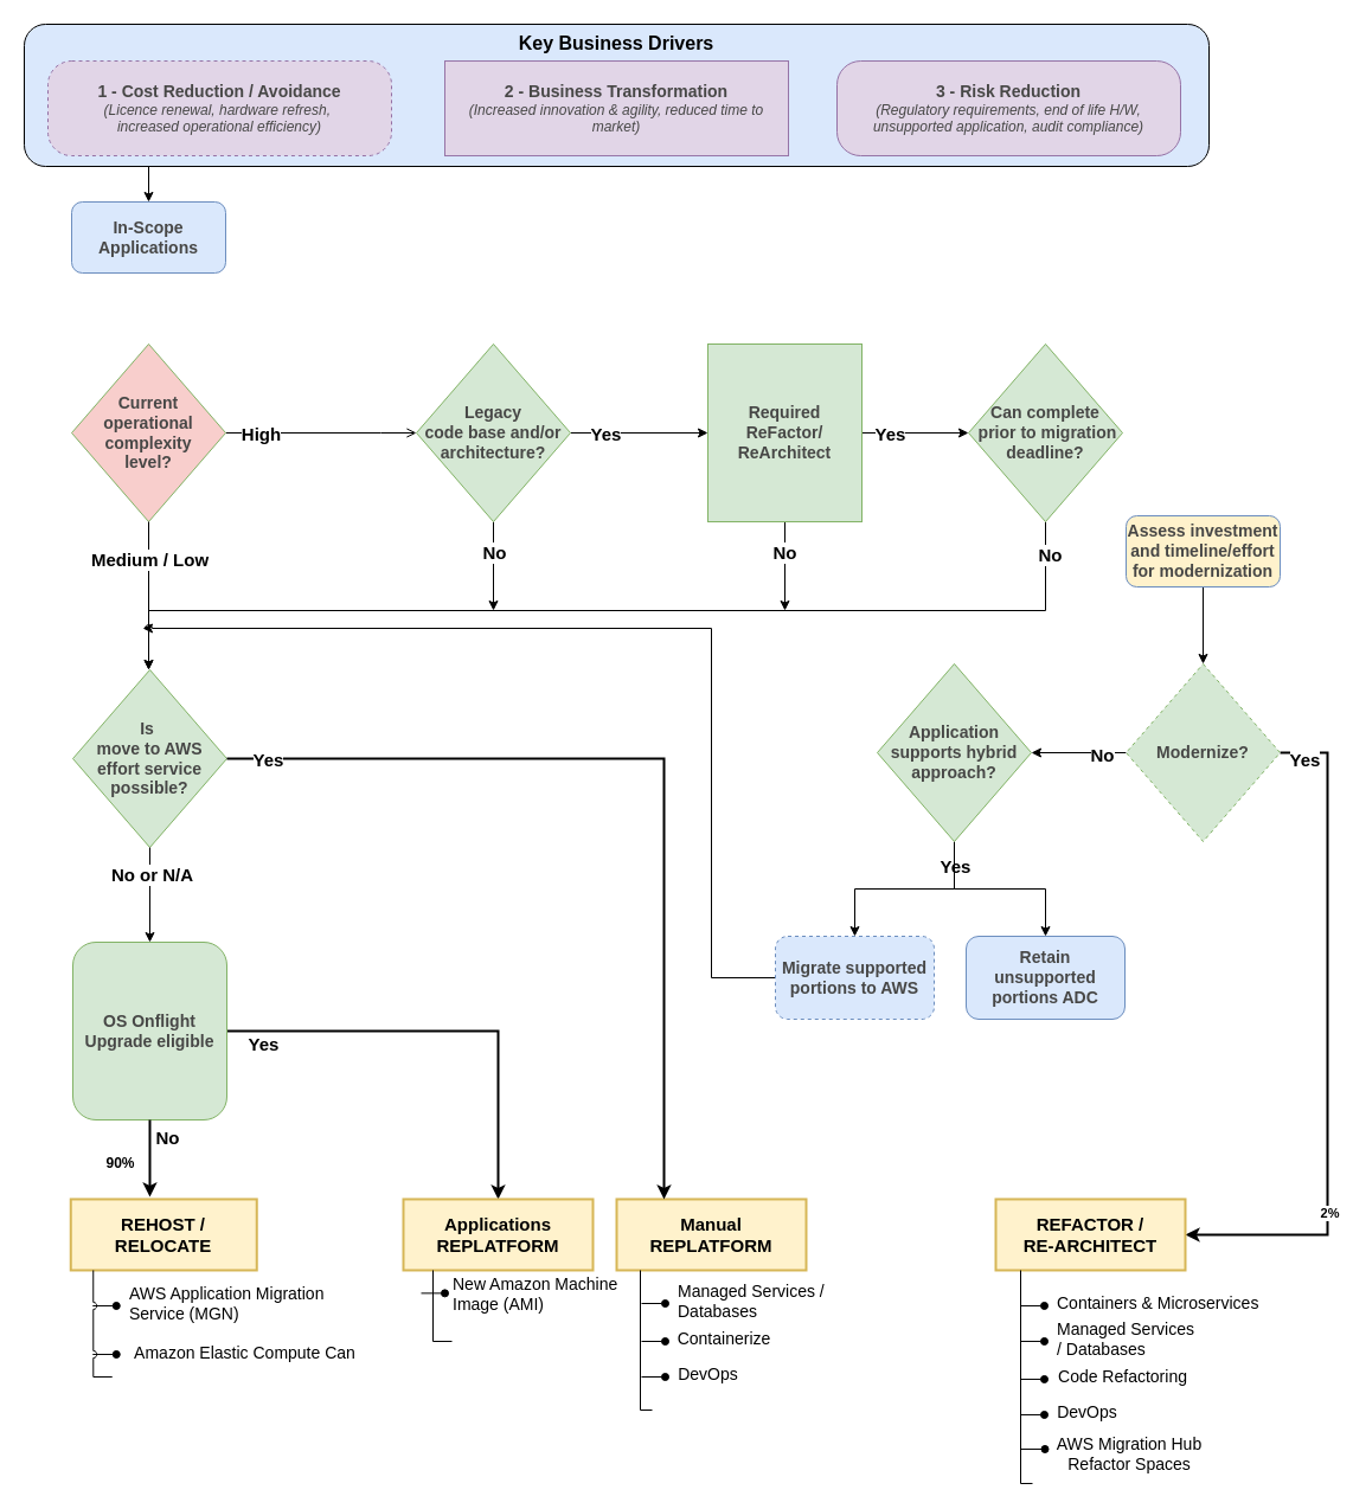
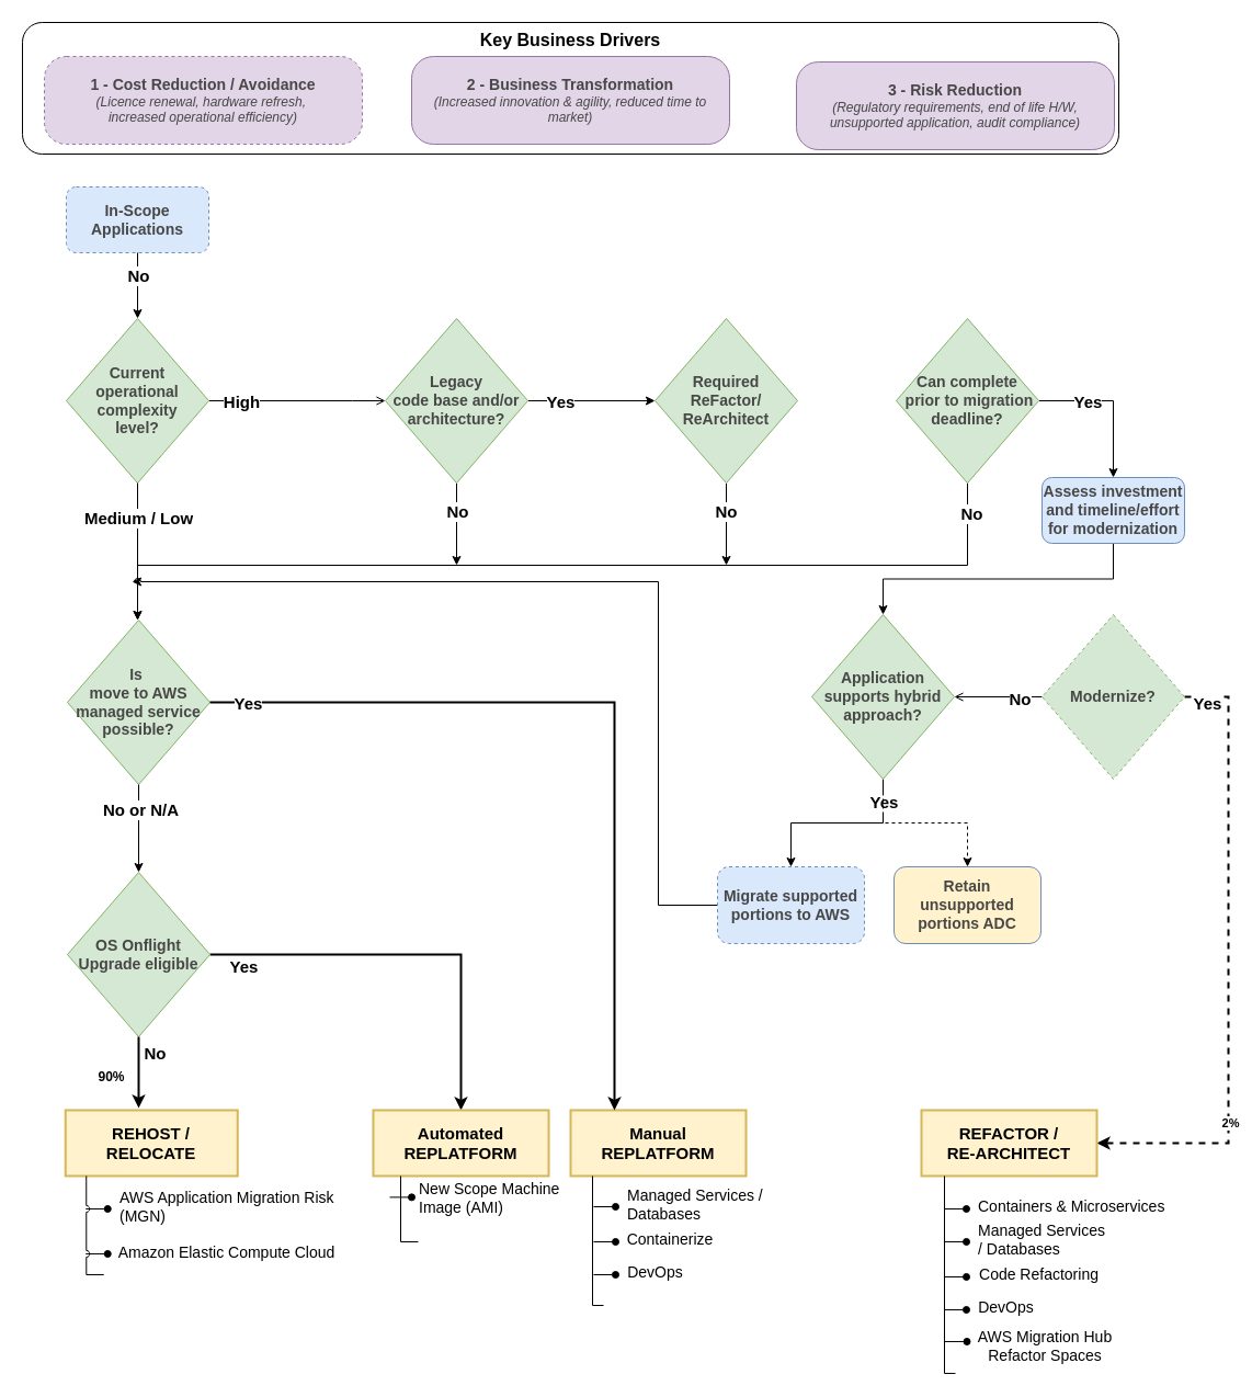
- <mxCell id="5" value="&lt;b&gt;&lt;font style=&quot;font-size: 16px&quot;&gt;Key Business Drivers&lt;/font&gt;&lt;/b&gt;" style="rounded=1;whiteSpace=wrap;html=1;verticalAlign=top;fillColor=#dae8fc;" parent="1" vertex="1"><mxGeometry x="20" y="20" width="1000" height="120" as="geometry" /></mxCell>
+ <mxCell id="5" value="&lt;b&gt;&lt;font style=&quot;font-size: 16px&quot;&gt;Key Business Drivers&lt;/font&gt;&lt;/b&gt;" style="rounded=1;whiteSpace=wrap;html=1;verticalAlign=top;" parent="1" vertex="1"><mxGeometry x="20" y="20" width="1000" height="120" as="geometry" /></mxCell>
- <mxCell id="7" value="&lt;span style=&quot;color: rgb(71 , 71 , 70) ; font-family: &amp;#34;arial&amp;#34; ; font-weight: bold&quot;&gt;&lt;font style=&quot;font-size: 14px&quot;&gt;2 - Business Transformation&lt;/font&gt;&lt;/span&gt;&lt;br&gt;&lt;font color=&quot;#474746&quot; face=&quot;arial&quot; size=&quot;1&quot;&gt;&lt;i style=&quot;font-size: 12px&quot;&gt;(Increased innovation &amp;amp; agility, reduced time to market)&lt;br&gt;&lt;/i&gt;&lt;/font&gt;" style="whiteSpace=wrap;html=1;arcSize=25;fillColor=#e1d5e7;strokeColor=#9673a6;rounded=0;" parent="1" vertex="1"><mxGeometry x="375" y="51.03" width="290" height="80" as="geometry" /></mxCell>
+ <mxCell id="7" value="&lt;span style=&quot;color: rgb(71 , 71 , 70) ; font-family: &amp;#34;arial&amp;#34; ; font-weight: bold&quot;&gt;&lt;font style=&quot;font-size: 14px&quot;&gt;2 - Business Transformation&lt;/font&gt;&lt;/span&gt;&lt;br&gt;&lt;font color=&quot;#474746&quot; face=&quot;arial&quot; size=&quot;1&quot;&gt;&lt;i style=&quot;font-size: 12px&quot;&gt;(Increased innovation &amp;amp; agility, reduced time to market)&lt;br&gt;&lt;/i&gt;&lt;/font&gt;" style="rounded=1;whiteSpace=wrap;html=1;arcSize=25;fillColor=#e1d5e7;strokeColor=#9673a6;" parent="1" vertex="1"><mxGeometry x="375" y="51.03" width="290" height="80" as="geometry" /></mxCell>
- <mxCell id="16" value="&lt;span style=&quot;color: rgb(71 , 71 , 70) ; font-family: &amp;#34;arial&amp;#34; ; font-size: 14px&quot;&gt;&lt;b&gt;3 - Risk Reduction&lt;br&gt;&lt;/b&gt;&lt;/span&gt;&lt;font color=&quot;#474746&quot; face=&quot;arial&quot; size=&quot;1&quot;&gt;&lt;i style=&quot;font-size: 12px&quot;&gt;(&lt;/i&gt;&lt;/font&gt;&lt;i style=&quot;color: rgb(71 , 71 , 70) ; font-family: &amp;#34;arial&amp;#34;&quot;&gt;Regulatory requirements, end of life H/W, unsupported application, audit compliance)&lt;/i&gt;" style="rounded=1;whiteSpace=wrap;html=1;arcSize=25;fillColor=#e1d5e7;strokeColor=#9673a6;" parent="1" vertex="1"><mxGeometry x="706" y="51.03" width="290" height="80" as="geometry" /></mxCell>
+ <mxCell id="16" value="&lt;span style=&quot;color: rgb(71 , 71 , 70) ; font-family: &amp;#34;arial&amp;#34; ; font-size: 14px&quot;&gt;&lt;b&gt;3 - Risk Reduction&lt;br&gt;&lt;/b&gt;&lt;/span&gt;&lt;font color=&quot;#474746&quot; face=&quot;arial&quot; size=&quot;1&quot;&gt;&lt;i style=&quot;font-size: 12px&quot;&gt;(&lt;/i&gt;&lt;/font&gt;&lt;i style=&quot;color: rgb(71 , 71 , 70) ; font-family: &amp;#34;arial&amp;#34;&quot;&gt;Regulatory requirements, end of life H/W, unsupported application, audit compliance)&lt;/i&gt;" style="rounded=1;whiteSpace=wrap;html=1;arcSize=25;fillColor=#e1d5e7;strokeColor=#9673a6;" parent="1" vertex="1"><mxGeometry x="726" y="56.03" width="290" height="80" as="geometry" /></mxCell>
- <mxCell id="4" style="edgeStyle=orthogonalEdgeStyle;rounded=0;orthogonalLoop=1;jettySize=auto;html=1;exitX=0.5;exitY=1;exitDx=0;exitDy=0;" parent="1" source="5" target="8" edge="1"><mxGeometry relative="1" as="geometry"><mxPoint x="525" y="170" as="targetPoint" /><Array as="points"><mxPoint x="125" y="140" /></Array></mxGeometry></mxCell>
- <mxCell id="8" value="&lt;font color=&quot;#474746&quot; face=&quot;arial&quot;&gt;&lt;span style=&quot;font-size: 14px&quot;&gt;&lt;b&gt;In-Scope Applications&lt;/b&gt;&lt;/span&gt;&lt;br&gt;&lt;/font&gt;" style="rounded=1;whiteSpace=wrap;html=1;fillColor=#dae8fc;strokeColor=#6c8ebf;" parent="1" vertex="1"><mxGeometry x="60" y="170" width="130" height="60" as="geometry" /></mxCell>
+ <mxCell id="8" value="&lt;font color=&quot;#474746&quot; face=&quot;arial&quot;&gt;&lt;span style=&quot;font-size: 14px&quot;&gt;&lt;b&gt;In-Scope Applications&lt;/b&gt;&lt;/span&gt;&lt;br&gt;&lt;/font&gt;" style="rounded=1;whiteSpace=wrap;html=1;fillColor=#dae8fc;strokeColor=#6c8ebf;dashed=1;" parent="1" vertex="1"><mxGeometry x="60" y="170" width="130" height="60" as="geometry" /></mxCell>
+ <mxCell id="17" style="edgeStyle=orthogonalEdgeStyle;rounded=0;jumpStyle=none;orthogonalLoop=1;jettySize=auto;html=1;exitX=0.5;exitY=1;exitDx=0;exitDy=0;entryX=0.5;entryY=0;entryDx=0;entryDy=0;strokeWidth=1;" parent="1" source="8" target="38" edge="1"><mxGeometry relative="1" as="geometry"><mxPoint x="125" y="510" as="targetPoint" /><mxPoint x="125" y="430" as="sourcePoint" /></mxGeometry></mxCell>
+ <mxCell id="18" value="&lt;font size=&quot;1&quot;&gt;&lt;b style=&quot;font-size: 15px&quot;&gt;No&lt;/b&gt;&lt;/font&gt;" style="edgeLabel;html=1;align=center;verticalAlign=middle;resizable=0;points=[];" parent="17" vertex="1" connectable="0"><mxGeometry x="-0.657" y="1" relative="1" as="geometry"><mxPoint x="-1" y="10" as="offset" /></mxGeometry></mxCell>
- <mxCell id="38" value="&lt;font color=&quot;#474746&quot; face=&quot;arial&quot; size=&quot;1&quot;&gt;&lt;b style=&quot;font-size: 14px&quot;&gt;Current operational complexity &lt;br&gt;level?&lt;/b&gt;&lt;/font&gt;" style="rhombus;whiteSpace=wrap;html=1;fillColor=#f8cecc;strokeWidth=1;strokeColor=#82B366;" parent="1" vertex="1"><mxGeometry x="60" y="290" width="130" height="150" as="geometry" /></mxCell>
+ <mxCell id="38" value="&lt;font color=&quot;#474746&quot; face=&quot;arial&quot; size=&quot;1&quot;&gt;&lt;b style=&quot;font-size: 14px&quot;&gt;Current operational complexity &lt;br&gt;level?&lt;/b&gt;&lt;/font&gt;" style="rhombus;whiteSpace=wrap;html=1;fillColor=#d5e8d4;strokeWidth=1;strokeColor=#82B366;" parent="1" vertex="1"><mxGeometry x="60" y="290" width="130" height="150" as="geometry" /></mxCell>
- <mxCell id="23" value="&lt;span style=&quot;color: rgb(71, 71, 70); font-family: arial;&quot;&gt;&lt;b&gt;&lt;font style=&quot;font-size: 14px&quot;&gt;Required ReFactor/&lt;/font&gt;&lt;/b&gt;&lt;/span&gt;&lt;div&gt;&lt;span style=&quot;color: rgb(71, 71, 70); font-family: arial;&quot;&gt;&lt;b&gt;&lt;font style=&quot;font-size: 14px&quot;&gt;ReArchitect&lt;/font&gt;&lt;/b&gt;&lt;/span&gt;&lt;/div&gt;" style="whiteSpace=wrap;html=1;fillColor=#d5e8d4;strokeWidth=1;strokeColor=#82B366;rounded=0;" parent="1" vertex="1"><mxGeometry x="597" y="290" width="130" height="150" as="geometry" /></mxCell>
+ <mxCell id="23" value="&lt;span style=&quot;color: rgb(71, 71, 70); font-family: arial;&quot;&gt;&lt;b&gt;&lt;font style=&quot;font-size: 14px&quot;&gt;Required ReFactor/&lt;/font&gt;&lt;/b&gt;&lt;/span&gt;&lt;div&gt;&lt;span style=&quot;color: rgb(71, 71, 70); font-family: arial;&quot;&gt;&lt;b&gt;&lt;font style=&quot;font-size: 14px&quot;&gt;ReArchitect&lt;/font&gt;&lt;/b&gt;&lt;/span&gt;&lt;/div&gt;" style="rhombus;whiteSpace=wrap;html=1;fillColor=#d5e8d4;strokeWidth=1;strokeColor=#82B366;" parent="1" vertex="1"><mxGeometry x="597" y="290" width="130" height="150" as="geometry" /></mxCell>
- <mxCell id="19" style="edgeStyle=orthogonalEdgeStyle;rounded=0;orthogonalLoop=1;jettySize=auto;html=1;exitX=1;exitY=0.5;exitDx=0;exitDy=0;entryX=0;entryY=0.5;entryDx=0;entryDy=0;strokeWidth=1;" parent="1" source="23" target="28" edge="1"><mxGeometry relative="1" as="geometry" /></mxCell>
- <mxCell id="20" value="&lt;font size=&quot;1&quot;&gt;&lt;b style=&quot;font-size: 15px&quot;&gt;Yes&lt;/b&gt;&lt;/font&gt;" style="edgeLabel;html=1;align=center;verticalAlign=middle;resizable=0;points=[];" parent="19" vertex="1" connectable="0"><mxGeometry x="-0.261" y="-3" relative="1" as="geometry"><mxPoint x="-10.0" y="-3" as="offset" /></mxGeometry></mxCell>
+ <mxCell id="24" style="edgeStyle=orthogonalEdgeStyle;rounded=0;orthogonalLoop=1;jettySize=auto;html=1;exitX=1;exitY=0.5;exitDx=0;exitDy=0;strokeWidth=1;entryX=0.5;entryY=0;entryDx=0;entryDy=0;" parent="1" source="28" target="32" edge="1"><mxGeometry relative="1" as="geometry"><mxPoint x="1100" y="755" as="targetPoint" /></mxGeometry></mxCell>
+ <mxCell id="25" value="&lt;font size=&quot;1&quot;&gt;&lt;b style=&quot;font-size: 15px&quot;&gt;Yes&lt;/b&gt;&lt;/font&gt;" style="edgeLabel;html=1;align=center;verticalAlign=middle;resizable=0;points=[];" parent="24" vertex="1" connectable="0"><mxGeometry x="-0.28" y="-1" relative="1" as="geometry"><mxPoint x="-6" y="-1" as="offset" /></mxGeometry></mxCell>
- <mxCell id="32" value="&lt;font color=&quot;#474746&quot; face=&quot;arial&quot;&gt;&lt;b&gt;&lt;font style=&quot;font-size: 14px&quot;&gt;Assess investment and timeline/effort for modernization&lt;/font&gt;&lt;/b&gt;&lt;br&gt;&lt;/font&gt;" style="rounded=1;whiteSpace=wrap;html=1;fillColor=#fff2cc;strokeColor=#6c8ebf;" parent="1" vertex="1"><mxGeometry x="950" y="435" width="130" height="60" as="geometry" /></mxCell>
+ <mxCell id="32" value="&lt;font color=&quot;#474746&quot; face=&quot;arial&quot;&gt;&lt;b&gt;&lt;font style=&quot;font-size: 14px&quot;&gt;Assess investment and timeline/effort for modernization&lt;/font&gt;&lt;/b&gt;&lt;br&gt;&lt;/font&gt;" style="rounded=1;whiteSpace=wrap;html=1;fillColor=#dae8fc;strokeColor=#6c8ebf;" parent="1" vertex="1"><mxGeometry x="950" y="435" width="130" height="60" as="geometry" /></mxCell>
- <mxCell id="31" style="edgeStyle=orthogonalEdgeStyle;rounded=0;jumpStyle=none;orthogonalLoop=1;jettySize=auto;html=1;exitX=0.5;exitY=1;exitDx=0;exitDy=0;entryX=0.5;entryY=0;entryDx=0;entryDy=0;strokeWidth=1;" parent="1" source="32" target="35" edge="1"><mxGeometry relative="1" as="geometry" /></mxCell>
+ <mxCell id="31" style="edgeStyle=orthogonalEdgeStyle;rounded=0;jumpStyle=none;orthogonalLoop=1;jettySize=auto;html=1;exitX=0.5;exitY=1;exitDx=0;exitDy=0;strokeWidth=1;" parent="1" source="32" target="76" edge="1"><mxGeometry relative="1" as="geometry" /></mxCell>
- <mxCell id="33" style="edgeStyle=orthogonalEdgeStyle;rounded=0;orthogonalLoop=1;jettySize=auto;html=1;exitX=0;exitY=0.5;exitDx=0;exitDy=0;entryX=1;entryY=0.5;entryDx=0;entryDy=0;" parent="1" source="35" target="76" edge="1"><mxGeometry relative="1" as="geometry" /></mxCell>
+ <mxCell id="33" style="edgeStyle=orthogonalEdgeStyle;rounded=0;orthogonalLoop=1;jettySize=auto;html=1;exitX=0;exitY=0.5;exitDx=0;exitDy=0;entryX=1;entryY=0.5;entryDx=0;entryDy=0;endArrow=open;" parent="1" source="35" target="76" edge="1"><mxGeometry relative="1" as="geometry" /></mxCell>
- <mxCell id="15" value="&lt;b style=&quot;color: rgb(71, 71, 70); font-family: arial;&quot;&gt;&lt;font style=&quot;font-size: 14px&quot;&gt;Is&amp;nbsp;&lt;br&gt;move to AWS effort service&lt;br&gt;possible?&lt;/font&gt;&lt;/b&gt;" style="rhombus;whiteSpace=wrap;html=1;fillColor=#d5e8d4;strokeColor=#82b366;" parent="1" vertex="1"><mxGeometry x="61" y="565" width="130" height="150" as="geometry" /></mxCell>
+ <mxCell id="15" value="&lt;b style=&quot;color: rgb(71, 71, 70); font-family: arial;&quot;&gt;&lt;font style=&quot;font-size: 14px&quot;&gt;Is&amp;nbsp;&lt;br&gt;move to AWS managed service&lt;br&gt;possible?&lt;/font&gt;&lt;/b&gt;" style="rhombus;whiteSpace=wrap;html=1;fillColor=#d5e8d4;strokeColor=#82b366;" parent="1" vertex="1"><mxGeometry x="61" y="565" width="130" height="150" as="geometry" /></mxCell>
- <mxCell id="75" style="edgeStyle=orthogonalEdgeStyle;rounded=0;orthogonalLoop=1;jettySize=auto;html=1;exitX=0.5;exitY=1;exitDx=0;exitDy=0;entryX=0.5;entryY=0;entryDx=0;entryDy=0;" parent="1" source="76" target="79" edge="1"><mxGeometry relative="1" as="geometry" /></mxCell>
+ <mxCell id="75" style="edgeStyle=orthogonalEdgeStyle;rounded=0;orthogonalLoop=1;jettySize=auto;html=1;exitX=0.5;exitY=1;exitDx=0;exitDy=0;entryX=0.5;entryY=0;entryDx=0;entryDy=0;dashed=1;" parent="1" source="76" target="79" edge="1"><mxGeometry relative="1" as="geometry" /></mxCell>
- <mxCell id="10" style="edgeStyle=orthogonalEdgeStyle;rounded=0;jumpStyle=arc;orthogonalLoop=1;jettySize=auto;html=1;strokeWidth=2;exitX=1;exitY=0.5;exitDx=0;exitDy=0;entryX=1;entryY=0.5;entryDx=0;entryDy=0;" parent="1" source="35" target="13" edge="1"><mxGeometry relative="1" as="geometry"><Array as="points"><mxPoint x="1120" y="635" /><mxPoint x="1120" y="1042" /></Array><mxPoint x="741.01" y="1334" as="sourcePoint" /><mxPoint x="1190" y="1042" as="targetPoint" /></mxGeometry></mxCell>
+ <mxCell id="10" style="edgeStyle=orthogonalEdgeStyle;rounded=0;jumpStyle=arc;orthogonalLoop=1;jettySize=auto;html=1;strokeWidth=2;exitX=1;exitY=0.5;exitDx=0;exitDy=0;entryX=1;entryY=0.5;entryDx=0;entryDy=0;dashed=1;" parent="1" source="35" target="13" edge="1"><mxGeometry relative="1" as="geometry"><Array as="points"><mxPoint x="1120" y="635" /><mxPoint x="1120" y="1042" /></Array><mxPoint x="741.01" y="1334" as="sourcePoint" /><mxPoint x="1190" y="1042" as="targetPoint" /></mxGeometry></mxCell>
- <mxCell id="79" value="&lt;b style=&quot;color: rgb(71, 71, 70); font-family: arial; font-size: 14px;&quot;&gt;Retain unsupported portions ADC&lt;/b&gt;" style="rounded=1;whiteSpace=wrap;html=1;fillColor=#dae8fc;strokeColor=#6c8ebf;" parent="1" vertex="1"><mxGeometry x="815" y="790" width="134" height="70" as="geometry" /></mxCell>
+ <mxCell id="79" value="&lt;b style=&quot;color: rgb(71, 71, 70); font-family: arial; font-size: 14px;&quot;&gt;Retain unsupported portions ADC&lt;/b&gt;" style="rounded=1;whiteSpace=wrap;html=1;fillColor=#fff2cc;strokeColor=#6c8ebf;" parent="1" vertex="1"><mxGeometry x="815" y="790" width="134" height="70" as="geometry" /></mxCell>
- <mxCell id="39" value="&lt;font face=&quot;arial&quot; color=&quot;#474746&quot;&gt;&lt;span style=&quot;font-size: 14px;&quot;&gt;&lt;b&gt;OS Onflight Upgrade eligible&lt;/b&gt;&lt;/span&gt;&lt;/font&gt;" style="whiteSpace=wrap;html=1;fillColor=#d5e8d4;strokeColor=#82b366;rounded=1;" parent="1" vertex="1"><mxGeometry x="61" y="795" width="130" height="150" as="geometry" /></mxCell>
+ <mxCell id="39" value="&lt;font face=&quot;arial&quot; color=&quot;#474746&quot;&gt;&lt;span style=&quot;font-size: 14px;&quot;&gt;&lt;b&gt;OS Onflight Upgrade eligible&lt;/b&gt;&lt;/span&gt;&lt;/font&gt;" style="rhombus;whiteSpace=wrap;html=1;fillColor=#d5e8d4;strokeColor=#82b366;" parent="1" vertex="1"><mxGeometry x="61" y="795" width="130" height="150" as="geometry" /></mxCell>
- <mxCell id="82" value="&lt;b&gt;&lt;font style=&quot;font-size: 15px&quot;&gt;Applications&lt;/font&gt;&lt;/b&gt;&lt;div&gt;&lt;b&gt;&lt;font style=&quot;font-size: 15px&quot;&gt;REPLATFORM&lt;/font&gt;&lt;/b&gt;&lt;/div&gt;" style="rounded=0;whiteSpace=wrap;html=1;fillColor=#fff2cc;strokeWidth=2;strokeColor=#D6B656;" vertex="1" parent="1"><mxGeometry x="340" y="1011.98" width="160" height="60" as="geometry" /></mxCell>
+ <mxCell id="82" value="&lt;b&gt;&lt;font style=&quot;font-size: 15px&quot;&gt;Automated&lt;/font&gt;&lt;/b&gt;&lt;div&gt;&lt;b&gt;&lt;font style=&quot;font-size: 15px&quot;&gt;REPLATFORM&lt;/font&gt;&lt;/b&gt;&lt;/div&gt;" style="rounded=0;whiteSpace=wrap;html=1;fillColor=#fff2cc;strokeWidth=2;strokeColor=#D6B656;" vertex="1" parent="1"><mxGeometry x="340" y="1011.98" width="160" height="60" as="geometry" /></mxCell>
- <mxCell id="85" value="&lt;font style=&quot;font-size: 14px&quot;&gt;New Amazon Machine Image (AMI)&amp;nbsp;&lt;/font&gt;" style="text;html=1;strokeColor=none;fillColor=none;align=left;verticalAlign=middle;whiteSpace=wrap;rounded=0;" vertex="1" parent="1"><mxGeometry x="380" y="1081.98" width="161" height="20" as="geometry" /></mxCell>
+ <mxCell id="85" value="&lt;font style=&quot;font-size: 14px&quot;&gt;New Scope Machine Image (AMI)&amp;nbsp;&lt;/font&gt;" style="text;html=1;strokeColor=none;fillColor=none;align=left;verticalAlign=middle;whiteSpace=wrap;rounded=0;" vertex="1" parent="1"><mxGeometry x="380" y="1081.98" width="161" height="20" as="geometry" /></mxCell>
- <mxCell id="66" value="&lt;font style=&quot;font-size: 14px&quot;&gt;AWS Application Migration Service (MGN)&lt;/font&gt;" style="text;html=1;strokeColor=none;fillColor=none;align=left;verticalAlign=middle;whiteSpace=wrap;rounded=0;" parent="1" vertex="1"><mxGeometry x="106.75" y="1089.98" width="199" height="20" as="geometry" /></mxCell>
+ <mxCell id="66" value="&lt;font style=&quot;font-size: 14px&quot;&gt;AWS Application Migration Risk (MGN)&lt;/font&gt;" style="text;html=1;strokeColor=none;fillColor=none;align=left;verticalAlign=middle;whiteSpace=wrap;rounded=0;" parent="1" vertex="1"><mxGeometry x="106.75" y="1089.98" width="199" height="20" as="geometry" /></mxCell>
- <mxCell id="72" value="&lt;font style=&quot;font-size: 14px&quot;&gt;Amazon Elastic Compute Can&lt;/font&gt;" style="text;html=1;strokeColor=none;fillColor=none;align=center;verticalAlign=middle;whiteSpace=wrap;rounded=0;" parent="1" vertex="1"><mxGeometry x="101.75" y="1131.98" width="209" height="20" as="geometry" /></mxCell>
+ <mxCell id="72" value="&lt;font style=&quot;font-size: 14px&quot;&gt;Amazon Elastic Compute Cloud&lt;/font&gt;" style="text;html=1;strokeColor=none;fillColor=none;align=center;verticalAlign=middle;whiteSpace=wrap;rounded=0;" parent="1" vertex="1"><mxGeometry x="101.75" y="1131.98" width="209" height="20" as="geometry" /></mxCell>
